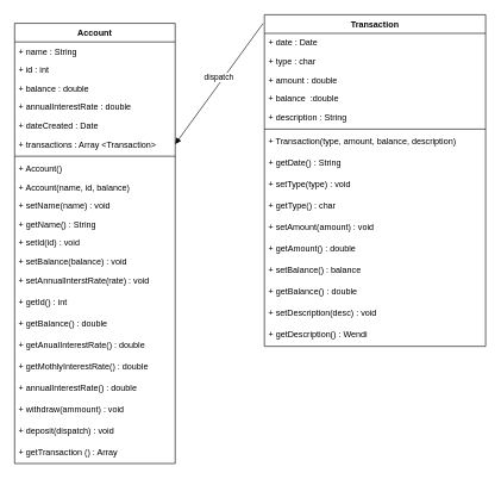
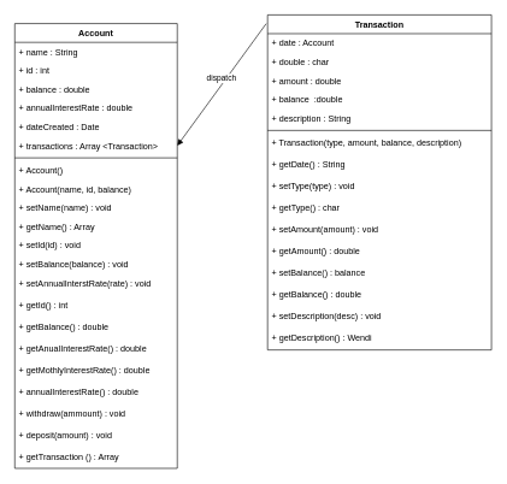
- <mxCell id="26" value="+ date : Date" style="text;strokeColor=none;fillColor=none;align=left;verticalAlign=top;spacingLeft=4;spacingRight=4;overflow=hidden;rotatable=0;points=[[0,0.5],[1,0.5]];portConstraint=eastwest;" vertex="1" parent="25"><mxGeometry y="26" width="310" height="26" as="geometry" /></mxCell>
+ <mxCell id="26" value="+ date : Account" style="text;strokeColor=none;fillColor=none;align=left;verticalAlign=top;spacingLeft=4;spacingRight=4;overflow=hidden;rotatable=0;points=[[0,0.5],[1,0.5]];portConstraint=eastwest;" vertex="1" parent="25"><mxGeometry y="26" width="310" height="26" as="geometry" /></mxCell>
- <mxCell id="27" value="+ type : char" style="text;strokeColor=none;fillColor=none;align=left;verticalAlign=top;spacingLeft=4;spacingRight=4;overflow=hidden;rotatable=0;points=[[0,0.5],[1,0.5]];portConstraint=eastwest;" vertex="1" parent="25"><mxGeometry y="52" width="310" height="26" as="geometry" /></mxCell>
+ <mxCell id="27" value="+ double : char" style="text;strokeColor=none;fillColor=none;align=left;verticalAlign=top;spacingLeft=4;spacingRight=4;overflow=hidden;rotatable=0;points=[[0,0.5],[1,0.5]];portConstraint=eastwest;" vertex="1" parent="25"><mxGeometry y="52" width="310" height="26" as="geometry" /></mxCell>
- <mxCell id="13" value="+ getName() : String" style="text;strokeColor=none;fillColor=none;align=left;verticalAlign=top;spacingLeft=4;spacingRight=4;overflow=hidden;rotatable=0;points=[[0,0.5],[1,0.5]];portConstraint=eastwest;" vertex="1" parent="2"><mxGeometry y="268" width="225" height="26" as="geometry" /></mxCell>
+ <mxCell id="13" value="+ getName() : Array" style="text;strokeColor=none;fillColor=none;align=left;verticalAlign=top;spacingLeft=4;spacingRight=4;overflow=hidden;rotatable=0;points=[[0,0.5],[1,0.5]];portConstraint=eastwest;" vertex="1" parent="2"><mxGeometry y="268" width="225" height="26" as="geometry" /></mxCell>
- <mxCell id="23" value="+ deposit(dispatch) : void" style="text;strokeColor=none;fillColor=none;align=left;verticalAlign=top;spacingLeft=4;spacingRight=4;overflow=hidden;rotatable=0;points=[[0,0.5],[1,0.5]];portConstraint=eastwest;" vertex="1" parent="2"><mxGeometry y="556" width="225" height="30" as="geometry" /></mxCell>
+ <mxCell id="23" value="+ deposit(amount) : void" style="text;strokeColor=none;fillColor=none;align=left;verticalAlign=top;spacingLeft=4;spacingRight=4;overflow=hidden;rotatable=0;points=[[0,0.5],[1,0.5]];portConstraint=eastwest;" vertex="1" parent="2"><mxGeometry y="556" width="225" height="30" as="geometry" /></mxCell>
